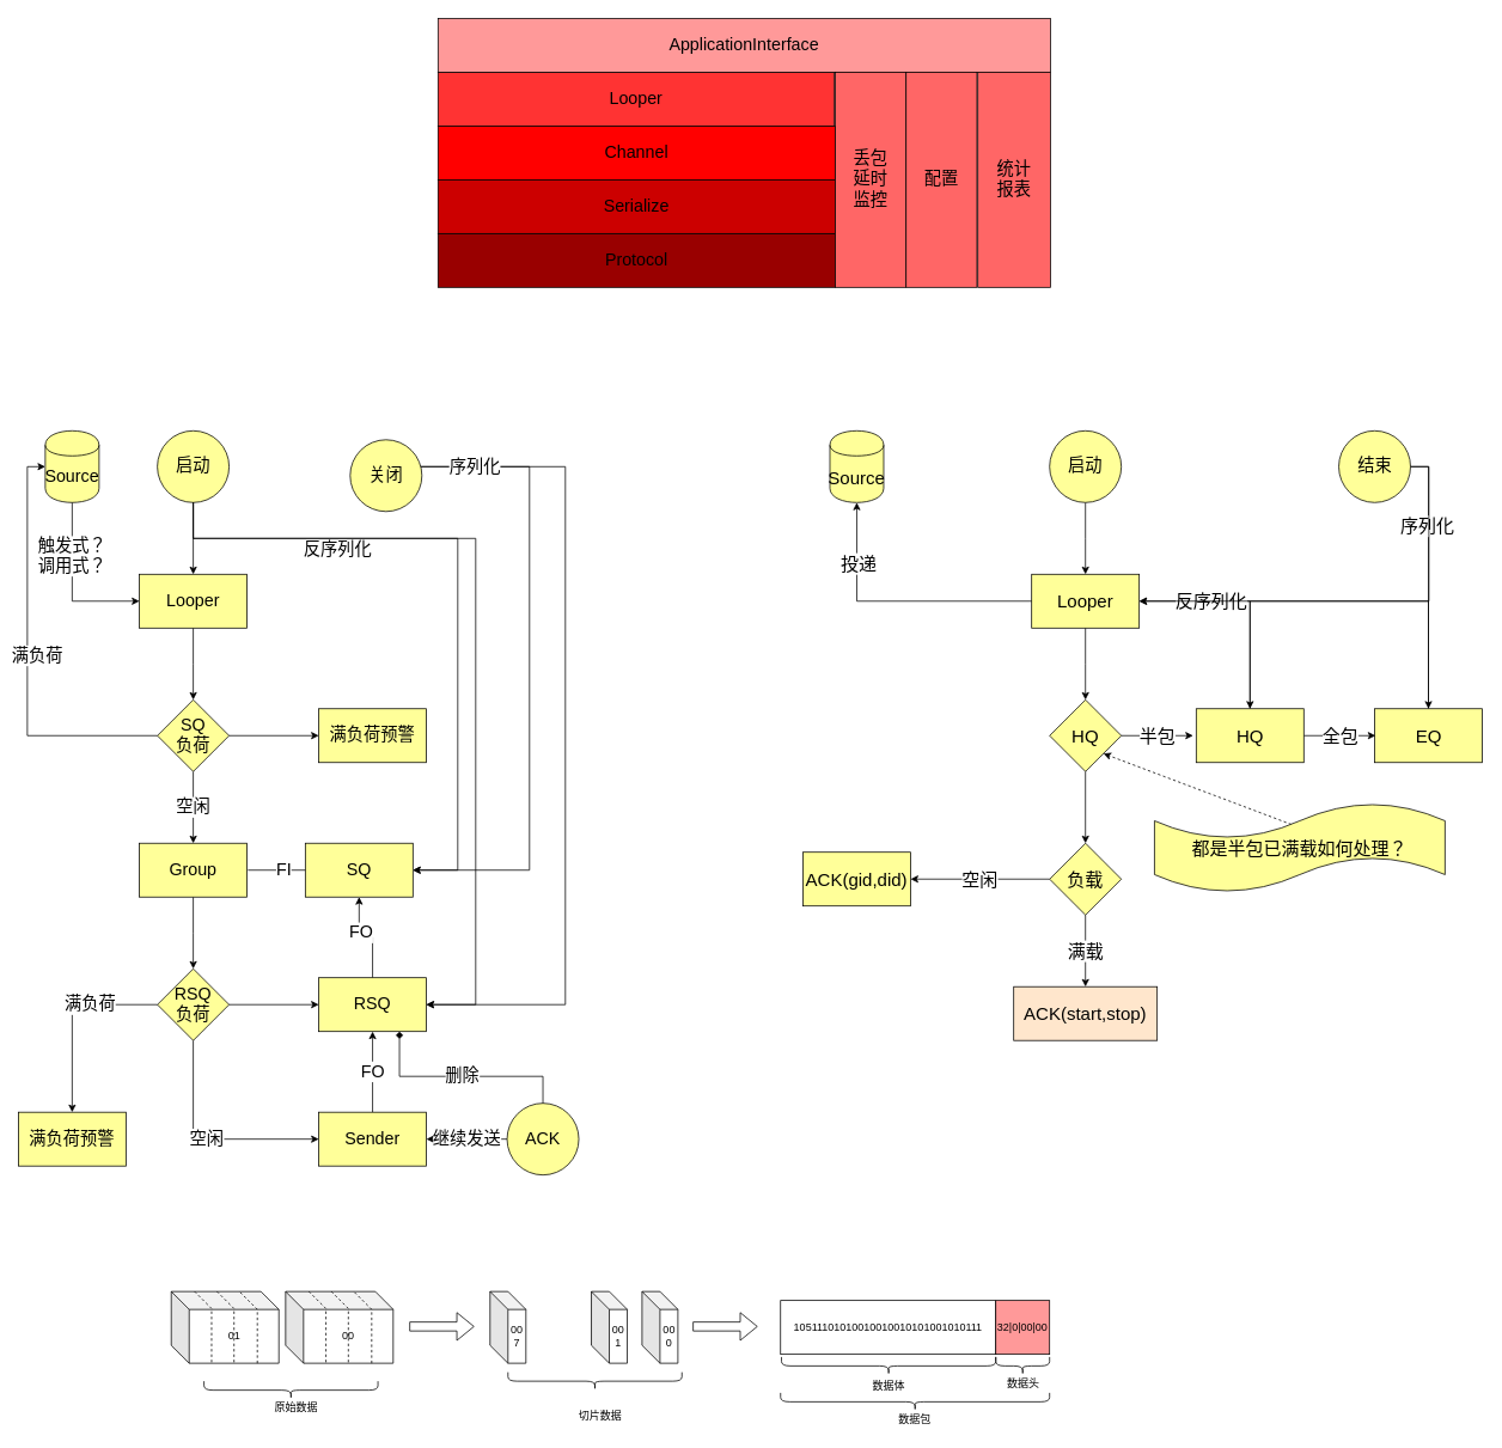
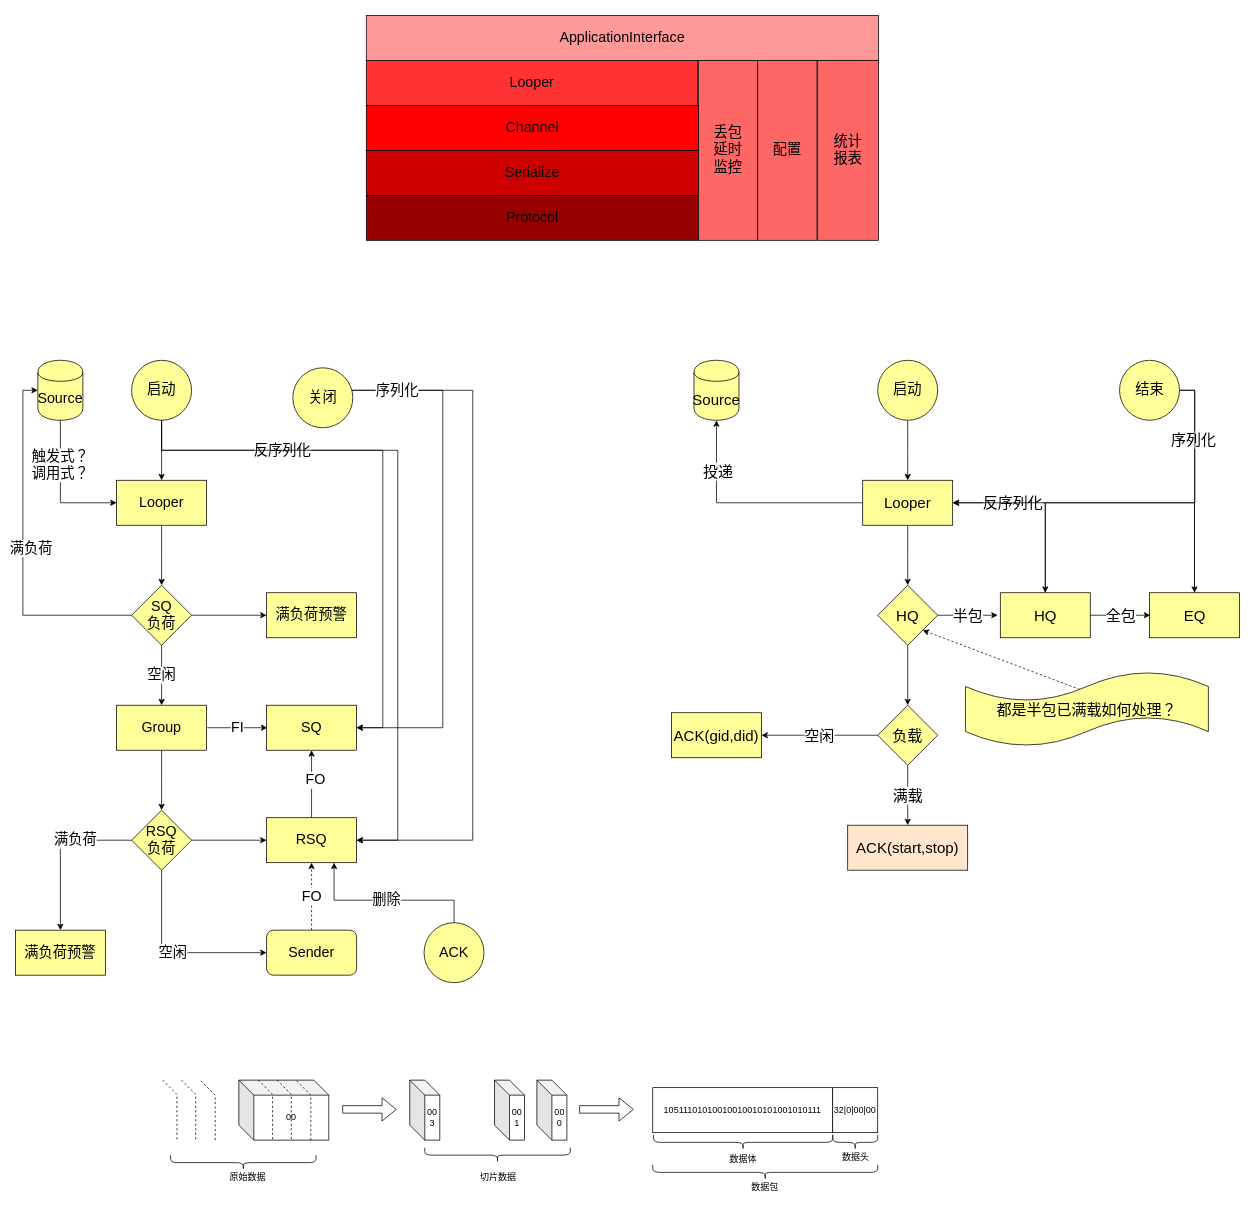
- <mxCell id="25" value="SQ" style="rounded=0;whiteSpace=wrap;html=1;fillColor=#FFFF99;fontSize=19;" parent="10" vertex="1"><mxGeometry x="320" y="460" width="120" height="60" as="geometry" /></mxCell>
+ <mxCell id="25" value="SQ" style="rounded=0;whiteSpace=wrap;html=1;fillColor=#FFFF99;fontSize=19;" parent="10" vertex="1"><mxGeometry x="335" y="460" width="120" height="60" as="geometry" /></mxCell>
- <mxCell id="37" value="删除" style="edgeStyle=orthogonalEdgeStyle;rounded=0;orthogonalLoop=1;jettySize=auto;html=1;fontSize=19;entryX=0.75;entryY=1;entryDx=0;entryDy=0;endArrow=diamond;" parent="10" source="32" target="34" edge="1"><mxGeometry relative="1" as="geometry"><mxPoint x="395" y="940" as="targetPoint" /><Array as="points"><mxPoint x="585" y="720" /><mxPoint x="425" y="720" /></Array></mxGeometry></mxCell>
+ <mxCell id="37" value="删除" style="edgeStyle=orthogonalEdgeStyle;rounded=0;orthogonalLoop=1;jettySize=auto;html=1;fontSize=19;entryX=0.75;entryY=1;entryDx=0;entryDy=0;" parent="10" source="32" target="34" edge="1"><mxGeometry relative="1" as="geometry"><mxPoint x="395" y="940" as="targetPoint" /><Array as="points"><mxPoint x="585" y="720" /><mxPoint x="425" y="720" /></Array></mxGeometry></mxCell>
- <mxCell id="38" value="FO" style="edgeStyle=orthogonalEdgeStyle;rounded=0;orthogonalLoop=1;jettySize=auto;html=1;fontSize=19;entryX=0.5;entryY=1;entryDx=0;entryDy=0;" parent="10" source="39" target="34" edge="1"><mxGeometry relative="1" as="geometry"><mxPoint x="395" y="680" as="targetPoint" /></mxGeometry></mxCell>
+ <mxCell id="38" value="FO" style="edgeStyle=orthogonalEdgeStyle;rounded=0;orthogonalLoop=1;jettySize=auto;html=1;fontSize=19;entryX=0.5;entryY=1;entryDx=0;entryDy=0;dashed=1;" parent="10" source="39" target="34" edge="1"><mxGeometry relative="1" as="geometry"><mxPoint x="395" y="680" as="targetPoint" /></mxGeometry></mxCell>
- <mxCell id="39" value="Sender" style="rounded=0;whiteSpace=wrap;html=1;fillColor=#FFFF99;fontSize=19;" parent="10" vertex="1"><mxGeometry x="335" y="760" width="120" height="60" as="geometry" /></mxCell>
+ <mxCell id="39" value="Sender" style="whiteSpace=wrap;html=1;fillColor=#FFFF99;fontSize=19;rounded=1;" parent="10" vertex="1"><mxGeometry x="335" y="760" width="120" height="60" as="geometry" /></mxCell>
- <mxCell id="41" value="继续发送" style="edgeStyle=orthogonalEdgeStyle;rounded=0;orthogonalLoop=1;jettySize=auto;html=1;fontSize=19;" parent="10" source="32" target="39" edge="1"><mxGeometry relative="1" as="geometry"><mxPoint x="395" y="880" as="sourcePoint" /></mxGeometry></mxCell>
- <mxCell id="83" value="01" style="shape=cube;whiteSpace=wrap;html=1;boundedLbl=1;backgroundOutline=1;darkOpacity=0.05;darkOpacity2=0.1;" parent="73" vertex="1"><mxGeometry width="120" height="80" as="geometry" /></mxCell>
- <mxCell id="88" value="32|0|00|00&lt;br&gt;" style="rounded=0;whiteSpace=wrap;html=1;fillColor=#ff9999;" parent="73" vertex="1"><mxGeometry x="919.5" y="10" width="60" height="60" as="geometry" /></mxCell>
+ <mxCell id="88" value="32|0|00|00&lt;br&gt;" style="rounded=0;whiteSpace=wrap;html=1;" parent="73" vertex="1"><mxGeometry x="919.5" y="10" width="60" height="60" as="geometry" /></mxCell>
- <mxCell id="78" value="00&lt;br&gt;7" style="shape=cube;whiteSpace=wrap;html=1;boundedLbl=1;backgroundOutline=1;darkOpacity=0.05;darkOpacity2=0.1;" parent="73" vertex="1"><mxGeometry x="355.5" width="40" height="80" as="geometry" /></mxCell>
+ <mxCell id="78" value="00&lt;br&gt;3" style="shape=cube;whiteSpace=wrap;html=1;boundedLbl=1;backgroundOutline=1;darkOpacity=0.05;darkOpacity2=0.1;" parent="73" vertex="1"><mxGeometry x="355.5" width="40" height="80" as="geometry" /></mxCell>
- <mxCell id="92" value="切片数据" style="text;html=1;resizable=0;points=[];autosize=1;align=left;verticalAlign=top;spacingTop=-4;" parent="73" vertex="1"><mxGeometry x="452.5" y="129" width="60" height="20" as="geometry" /></mxCell>
+ <mxCell id="92" value="切片数据" style="text;html=1;resizable=0;points=[];autosize=1;align=left;verticalAlign=top;spacingTop=-4;" parent="73" vertex="1"><mxGeometry x="447.5" y="119" width="60" height="20" as="geometry" /></mxCell>
